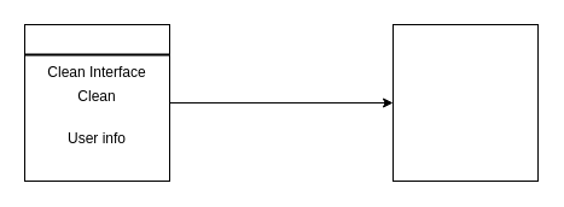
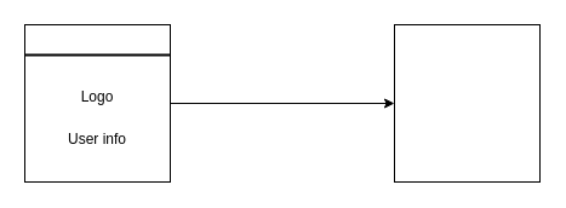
- <mxCell id="5" value="Clean Interface" style="text;html=1;strokeColor=none;fillColor=none;align=center;verticalAlign=middle;whiteSpace=wrap;rounded=0;" vertex="1" parent="1"><mxGeometry x="30" y="50" width="100" height="20" as="geometry" /></mxCell>
- <mxCell id="7" value="Clean" style="text;html=1;strokeColor=none;fillColor=none;align=center;verticalAlign=middle;whiteSpace=wrap;rounded=0;" vertex="1" parent="1"><mxGeometry x="30" y="70" width="100" height="20" as="geometry" /></mxCell>
+ <mxCell id="7" value="Logo" style="text;html=1;strokeColor=none;fillColor=none;align=center;verticalAlign=middle;whiteSpace=wrap;rounded=0;" vertex="1" parent="1"><mxGeometry x="30" y="70" width="100" height="20" as="geometry" /></mxCell>
